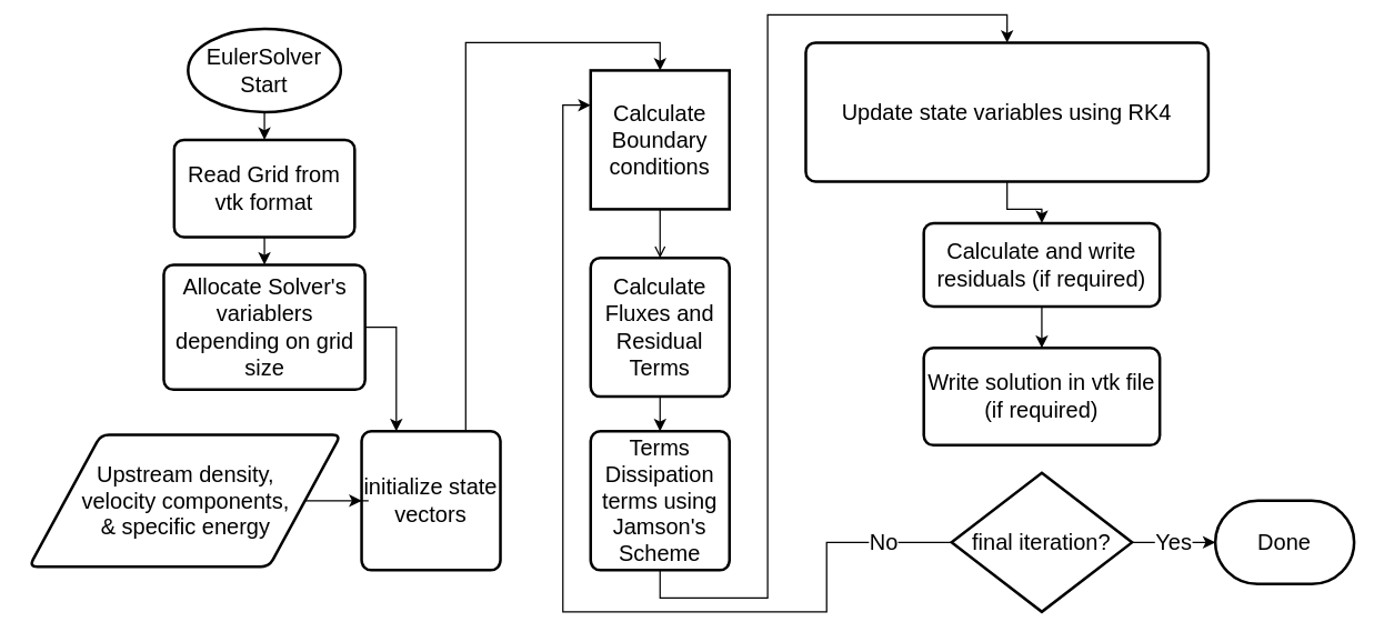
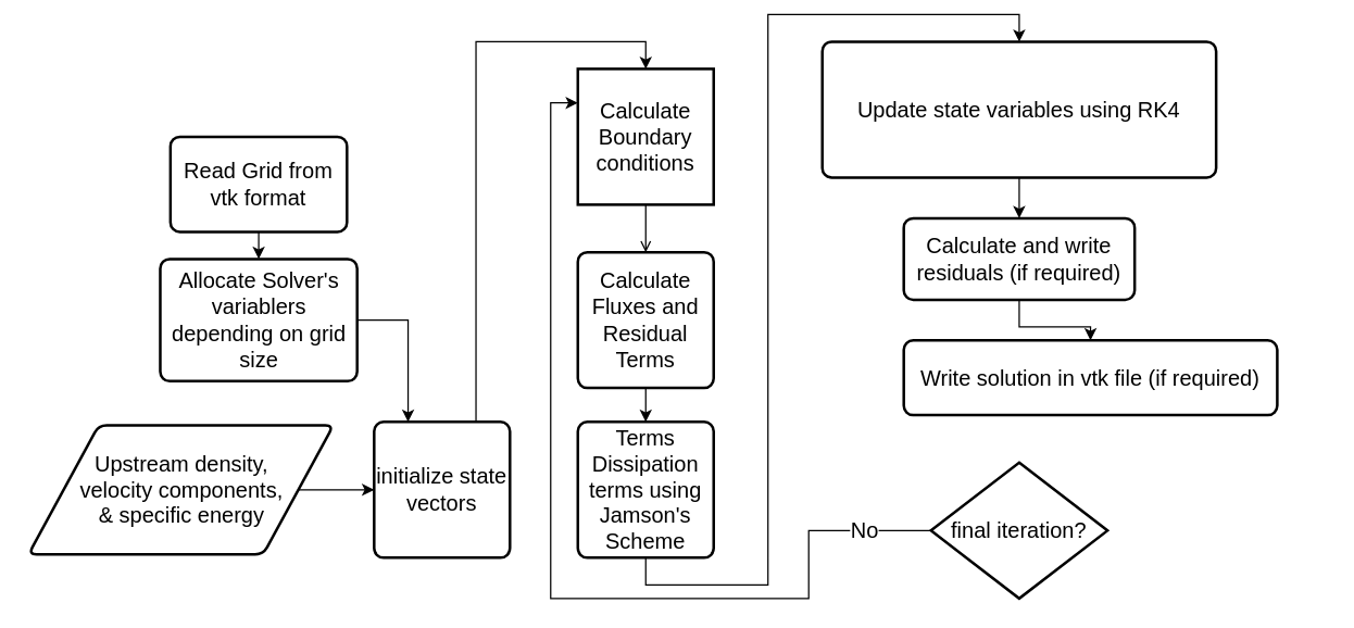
- <mxCell id="3" value="EulerSolver&lt;br style=&quot;font-size: 16px;&quot;&gt;Start" style="strokeWidth=2;html=1;shape=mxgraph.flowchart.start_1;whiteSpace=wrap;fontSize=16;" vertex="1" parent="1"><mxGeometry x="135" y="20" width="110" height="60" as="geometry" /></mxCell>
- <mxCell id="19" value="Update state variables using RK4" style="rounded=1;whiteSpace=wrap;html=1;absoluteArcSize=1;arcSize=14;strokeWidth=2;fontSize=16;" vertex="1" parent="1"><mxGeometry x="580" y="30" width="290" height="100" as="geometry" /></mxCell>
+ <mxCell id="19" value="Update state variables using RK4" style="rounded=1;whiteSpace=wrap;html=1;absoluteArcSize=1;arcSize=14;strokeWidth=2;fontSize=16;" vertex="1" parent="1"><mxGeometry x="605" y="30" width="290" height="100" as="geometry" /></mxCell>
- <mxCell id="2" style="edgeStyle=orthogonalEdgeStyle;rounded=0;orthogonalLoop=1;jettySize=auto;html=1;exitX=0.5;exitY=1;exitDx=0;exitDy=0;exitPerimeter=0;entryX=0.5;entryY=0;entryDx=0;entryDy=0;fontSize=16;" edge="1" parent="1" source="3" target="5"><mxGeometry relative="1" as="geometry" /></mxCell>
- <mxCell id="22" value="Write solution in vtk file (if required)" style="rounded=1;whiteSpace=wrap;html=1;absoluteArcSize=1;arcSize=14;strokeWidth=2;fontSize=16;" vertex="1" parent="1"><mxGeometry x="665" y="250" width="170" height="70" as="geometry" /></mxCell>
+ <mxCell id="22" value="Write solution in vtk file (if required)" style="rounded=1;whiteSpace=wrap;html=1;absoluteArcSize=1;arcSize=14;strokeWidth=2;fontSize=16;" vertex="1" parent="1"><mxGeometry x="665" y="250" width="275" height="55" as="geometry" /></mxCell>
- <mxCell id="9" value="initialize state vectors" style="rounded=1;whiteSpace=wrap;html=1;absoluteArcSize=1;arcSize=14;strokeWidth=2;fontSize=16;" vertex="1" parent="1"><mxGeometry x="260" y="310" width="100" height="100" as="geometry" /></mxCell>
+ <mxCell id="9" value="initialize state vectors" style="rounded=1;whiteSpace=wrap;html=1;absoluteArcSize=1;arcSize=14;strokeWidth=2;fontSize=16;" vertex="1" parent="1"><mxGeometry x="275" y="310" width="100" height="100" as="geometry" /></mxCell>
- <mxCell id="24" value="Yes" style="edgeStyle=orthogonalEdgeStyle;rounded=0;orthogonalLoop=1;jettySize=auto;html=1;exitX=1;exitY=0.5;exitDx=0;exitDy=0;exitPerimeter=0;entryX=0;entryY=0.5;entryDx=0;entryDy=0;entryPerimeter=0;fontSize=16;" edge="1" parent="1" source="25" target="26"><mxGeometry relative="1" as="geometry" /></mxCell>
- <mxCell id="26" value="Done" style="strokeWidth=2;html=1;shape=mxgraph.flowchart.terminator;whiteSpace=wrap;fontSize=16;" vertex="1" parent="1"><mxGeometry x="875" y="360" width="100" height="60" as="geometry" /></mxCell>
